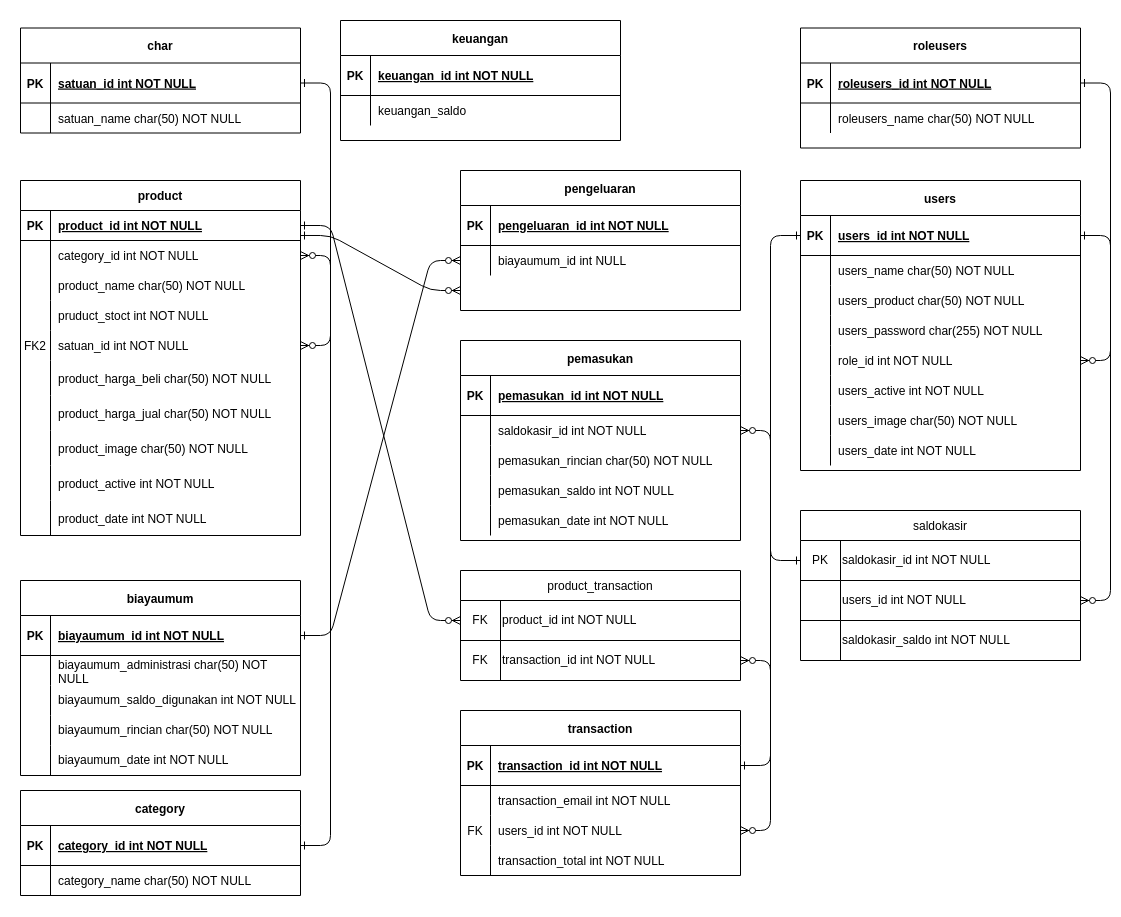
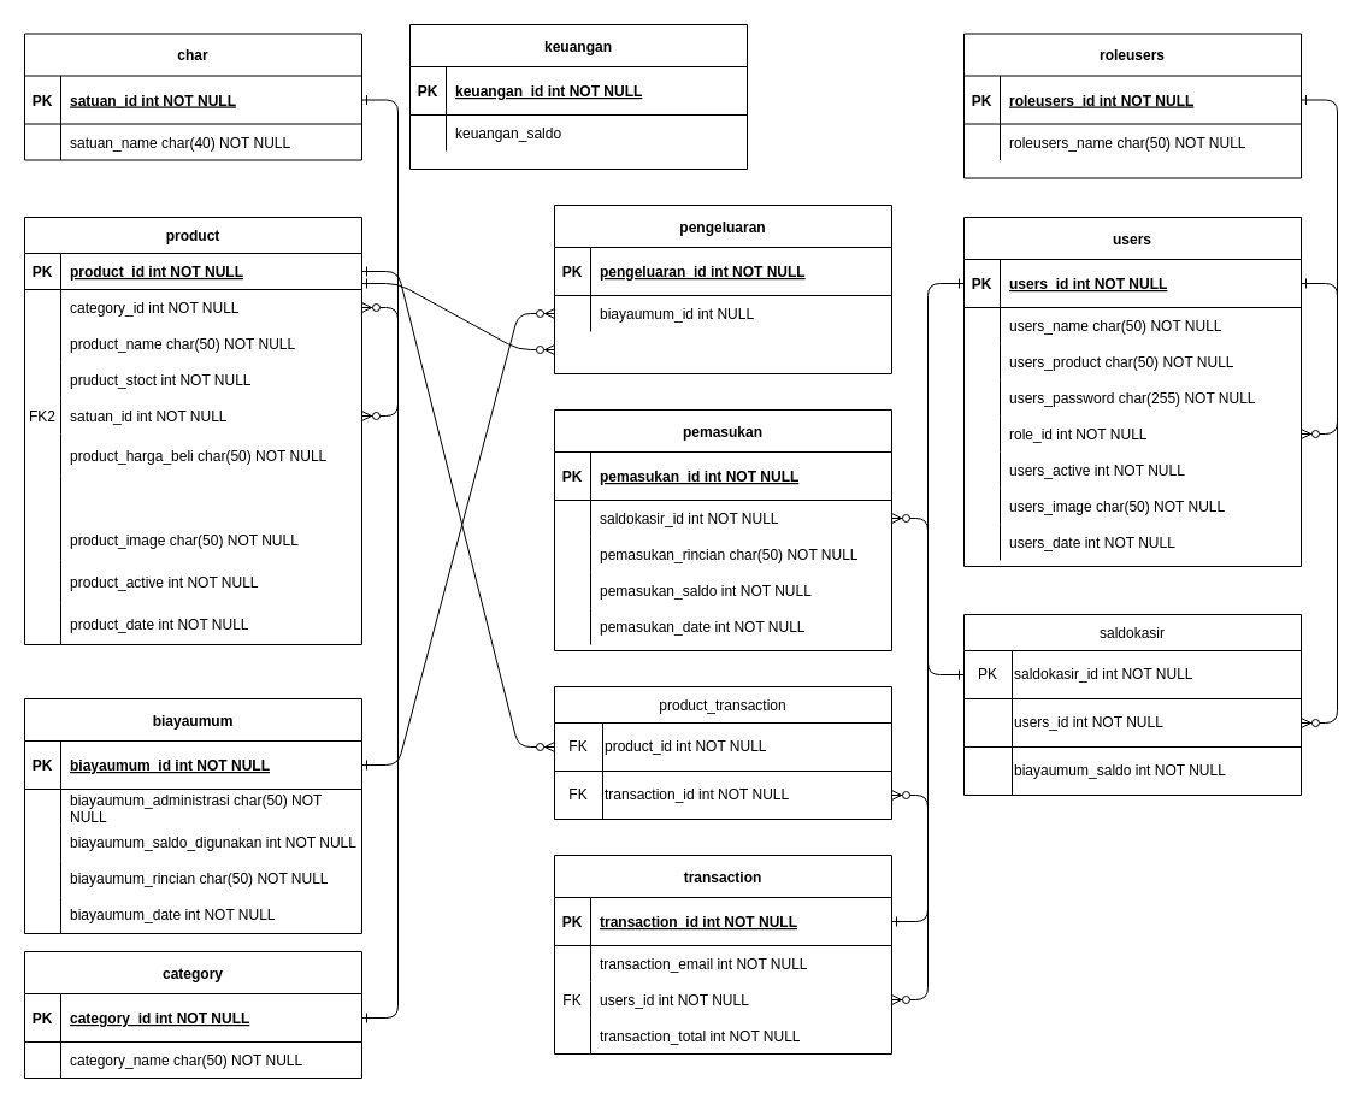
- <mxCell id="46" value="satuan_name char(50) NOT NULL" style="shape=partialRectangle;overflow=hidden;connectable=0;fillColor=none;top=0;left=0;bottom=0;right=0;align=left;spacingLeft=6;" parent="44" vertex="1"><mxGeometry x="30" width="250" height="30" as="geometry" /></mxCell>
+ <mxCell id="46" value="satuan_name char(40) NOT NULL" style="shape=partialRectangle;overflow=hidden;connectable=0;fillColor=none;top=0;left=0;bottom=0;right=0;align=left;spacingLeft=6;" parent="44" vertex="1"><mxGeometry x="30" width="250" height="30" as="geometry" /></mxCell>
- <mxCell id="23" value="product_harga_jual char(50) NOT NULL" style="shape=partialRectangle;overflow=hidden;connectable=0;fillColor=none;top=0;left=0;bottom=0;right=0;align=left;spacingLeft=6;" parent="21" vertex="1"><mxGeometry x="30" width="250" height="35" as="geometry" /></mxCell>
- <mxCell id="163" value="saldokasir_saldo int NOT NULL" style="shape=partialRectangle;html=1;whiteSpace=wrap;connectable=0;overflow=hidden;fillColor=none;top=0;left=0;bottom=0;right=0;pointerEvents=1;align=left;" vertex="1" parent="161"><mxGeometry x="40" width="240" height="40" as="geometry" /></mxCell>
+ <mxCell id="163" value="biayaumum_saldo int NOT NULL" style="shape=partialRectangle;html=1;whiteSpace=wrap;connectable=0;overflow=hidden;fillColor=none;top=0;left=0;bottom=0;right=0;pointerEvents=1;align=left;" vertex="1" parent="161"><mxGeometry x="40" width="240" height="40" as="geometry" /></mxCell>
